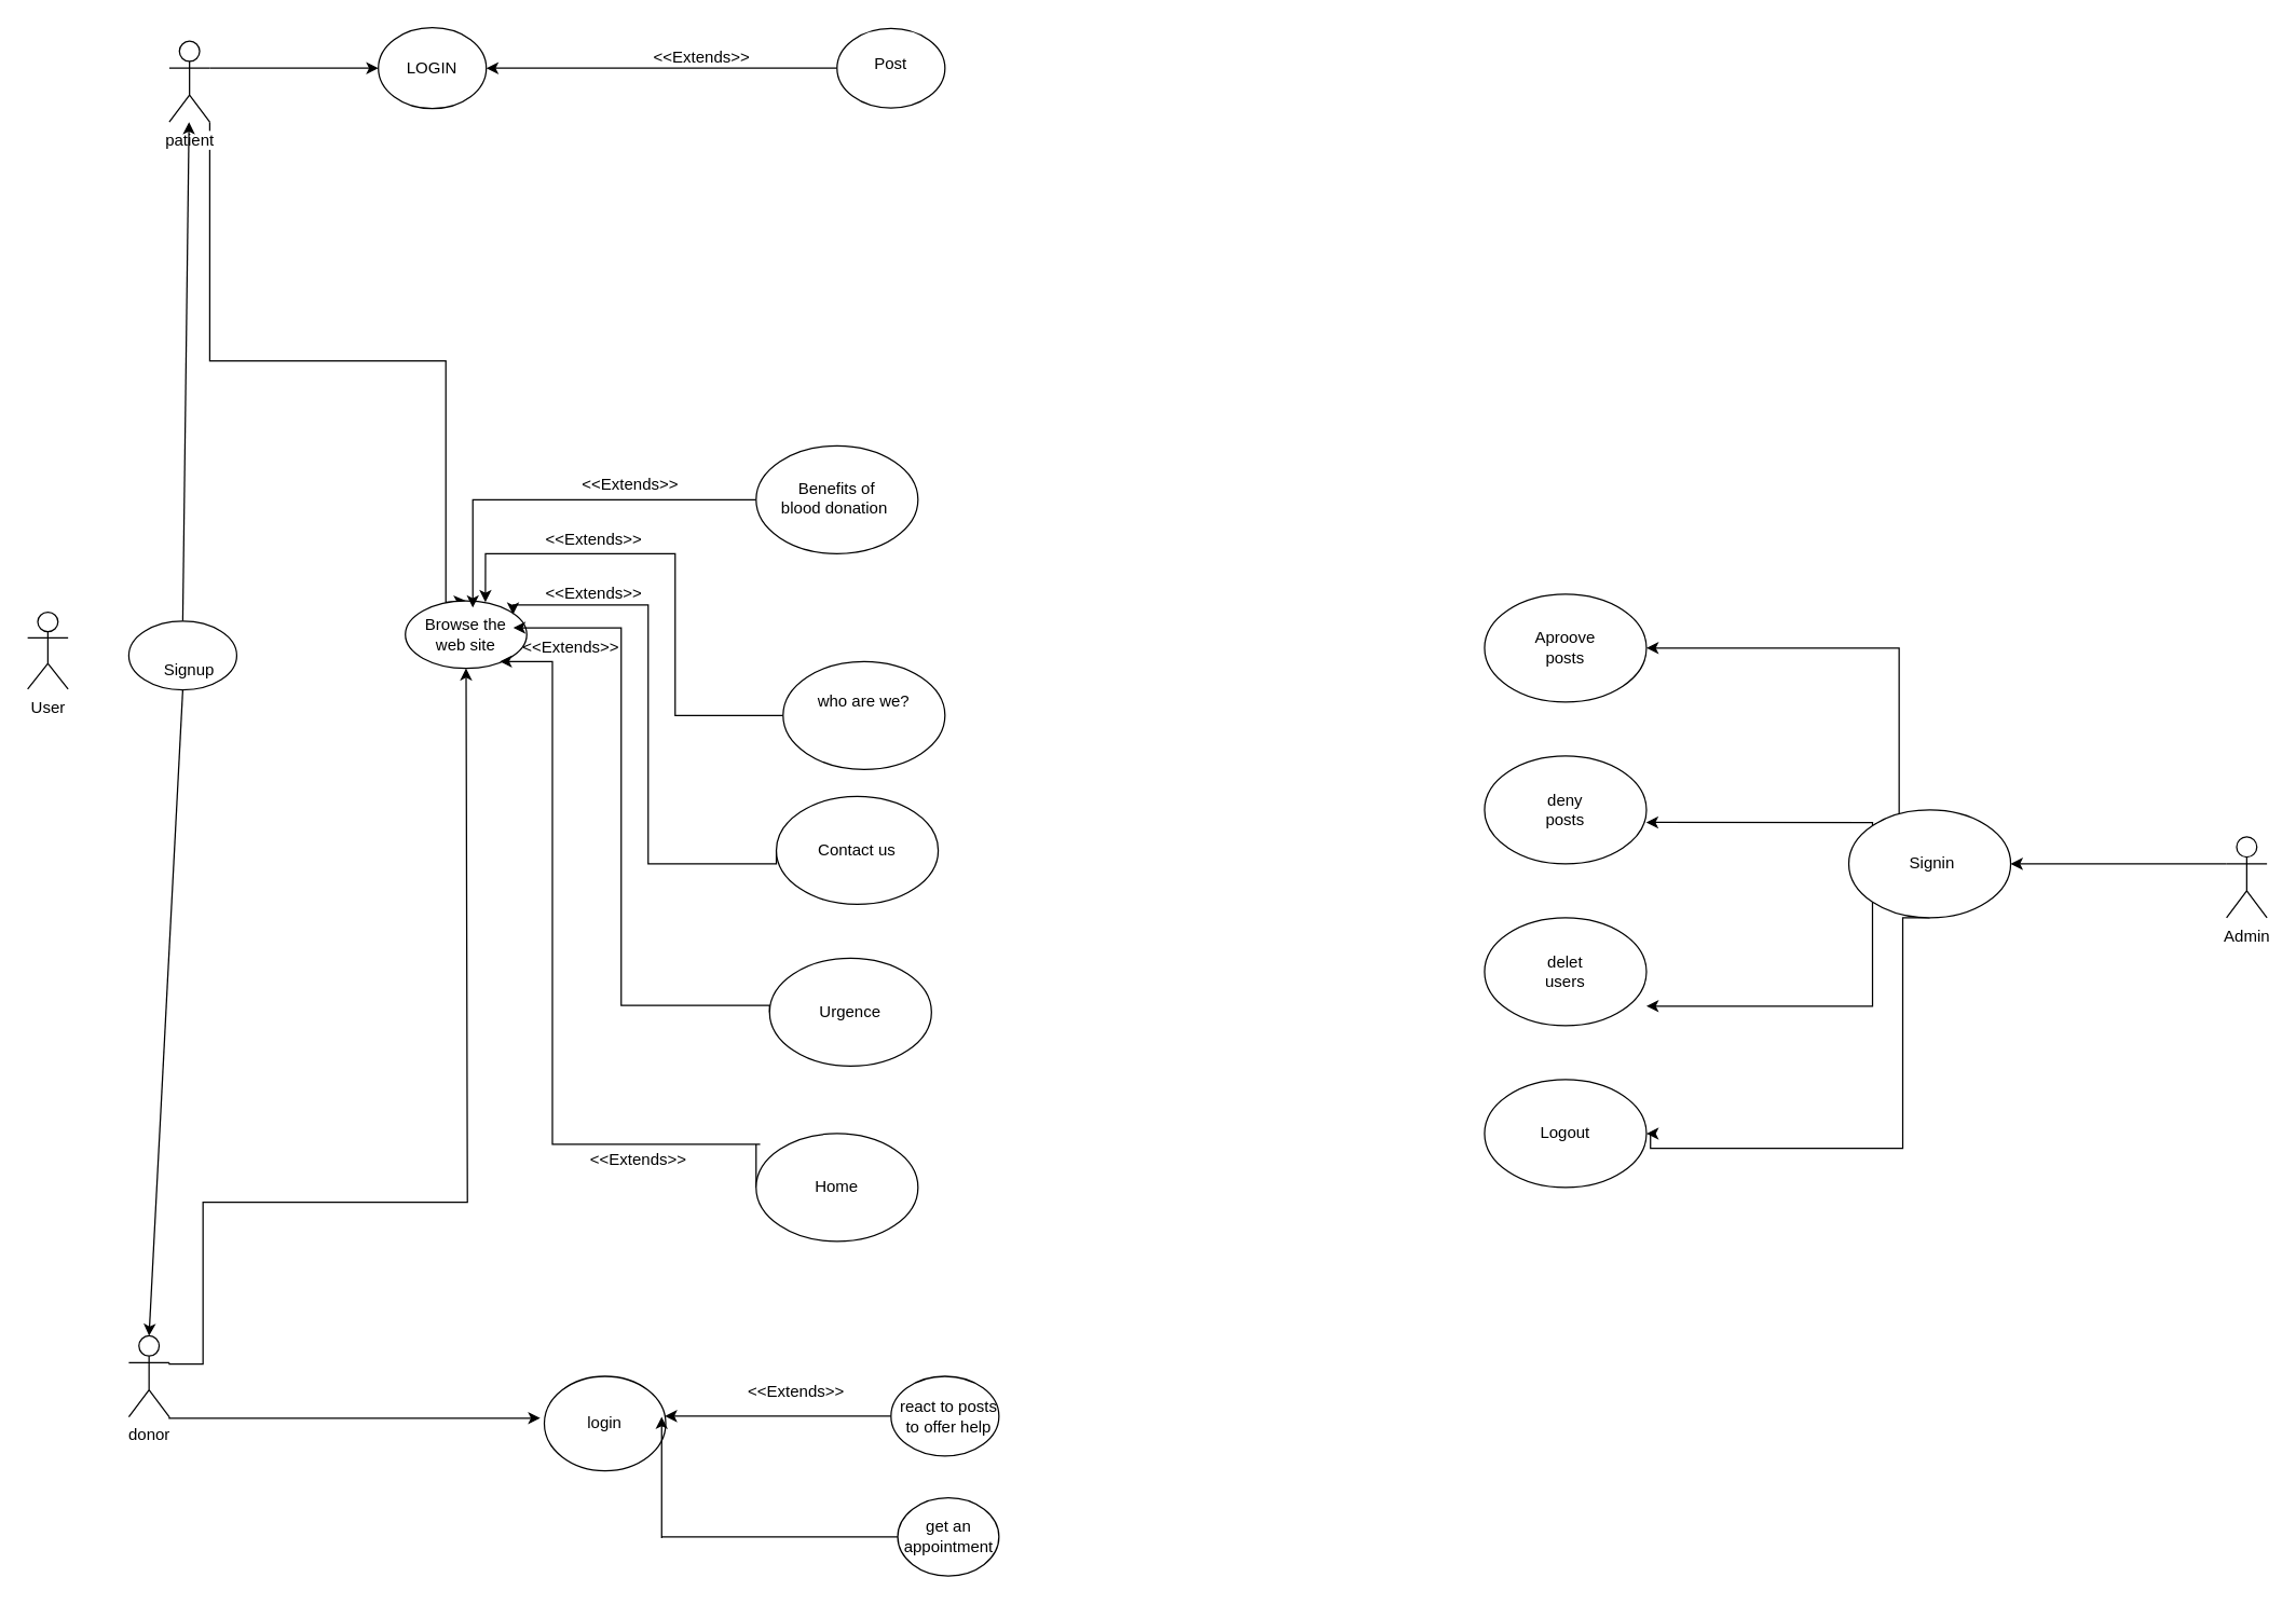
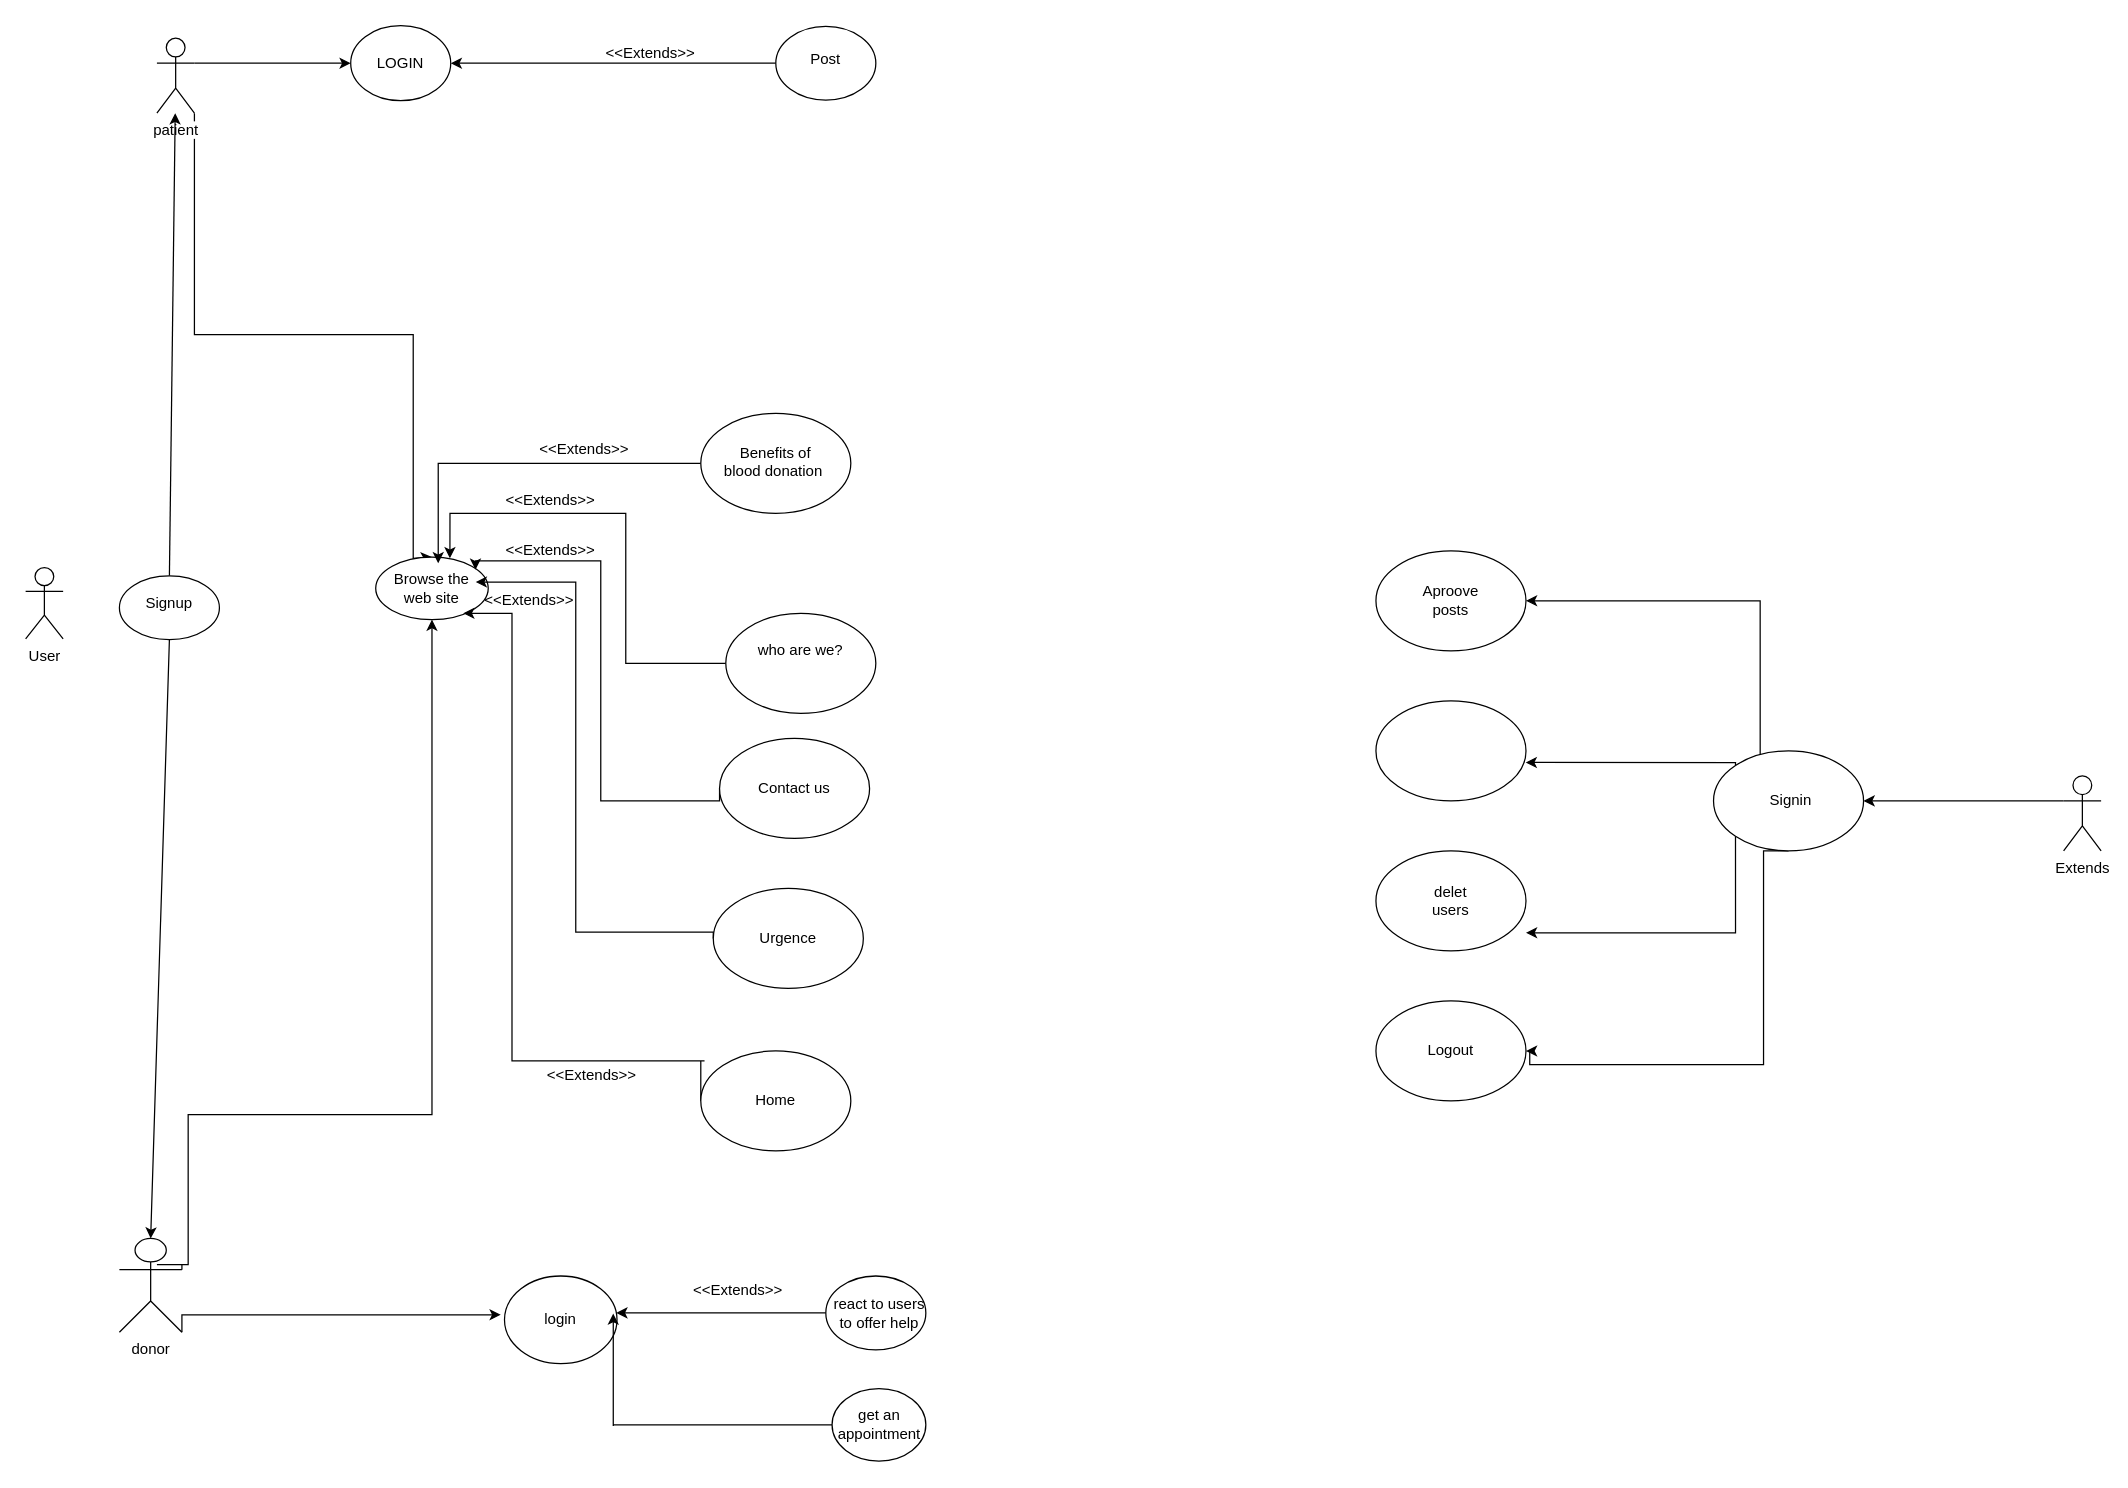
- <mxCell id="65" value="Signup" style="text;html=1;strokeColor=none;fillColor=none;align=center;verticalAlign=middle;whiteSpace=wrap;rounded=0;" parent="1" vertex="1"><mxGeometry x="120" y="487" width="40" height="20" as="geometry" /></mxCell>
+ <mxCell id="65" value="Signup" style="text;html=1;strokeColor=none;fillColor=none;align=center;verticalAlign=middle;whiteSpace=wrap;rounded=0;" parent="1" vertex="1"><mxGeometry x="115" y="472" width="40" height="20" as="geometry" /></mxCell>
- <mxCell id="47" value="deny posts" style="text;html=1;strokeColor=none;fillColor=none;align=center;verticalAlign=middle;whiteSpace=wrap;rounded=0;" parent="1" vertex="1"><mxGeometry x="1140" y="590" width="40" height="20" as="geometry" /></mxCell>
- <mxCell id="3" value="Admin" style="shape=umlActor;verticalLabelPosition=bottom;labelBackgroundColor=#ffffff;verticalAlign=top;html=1;outlineConnect=0;" parent="1" vertex="1"><mxGeometry x="1650" y="620" width="30" height="60" as="geometry" /></mxCell>
+ <mxCell id="3" value="Extends" style="shape=umlActor;verticalLabelPosition=bottom;labelBackgroundColor=#ffffff;verticalAlign=top;html=1;outlineConnect=0;" parent="1" vertex="1"><mxGeometry x="1650" y="620" width="30" height="60" as="geometry" /></mxCell>
- <mxCell id="6" value="donor" style="shape=umlActor;verticalLabelPosition=bottom;labelBackgroundColor=#ffffff;verticalAlign=top;html=1;outlineConnect=0;" parent="1" vertex="1"><mxGeometry x="95" y="990" width="30" height="60" as="geometry" /></mxCell>
+ <mxCell id="6" value="donor" style="shape=umlActor;verticalLabelPosition=bottom;labelBackgroundColor=#ffffff;verticalAlign=top;html=1;outlineConnect=0;" parent="1" vertex="1"><mxGeometry x="95" y="990" width="50" height="75" as="geometry" /></mxCell>
- <mxCell id="45" value="react to posts to offer help" style="text;html=1;strokeColor=none;fillColor=none;align=center;verticalAlign=middle;whiteSpace=wrap;rounded=0;" parent="1" vertex="1"><mxGeometry x="662.5" y="1039.5" width="80" height="20" as="geometry" /></mxCell>
+ <mxCell id="45" value="react to users to offer help" style="text;html=1;strokeColor=none;fillColor=none;align=center;verticalAlign=middle;whiteSpace=wrap;rounded=0;" parent="1" vertex="1"><mxGeometry x="662.5" y="1039.5" width="80" height="20" as="geometry" /></mxCell>
